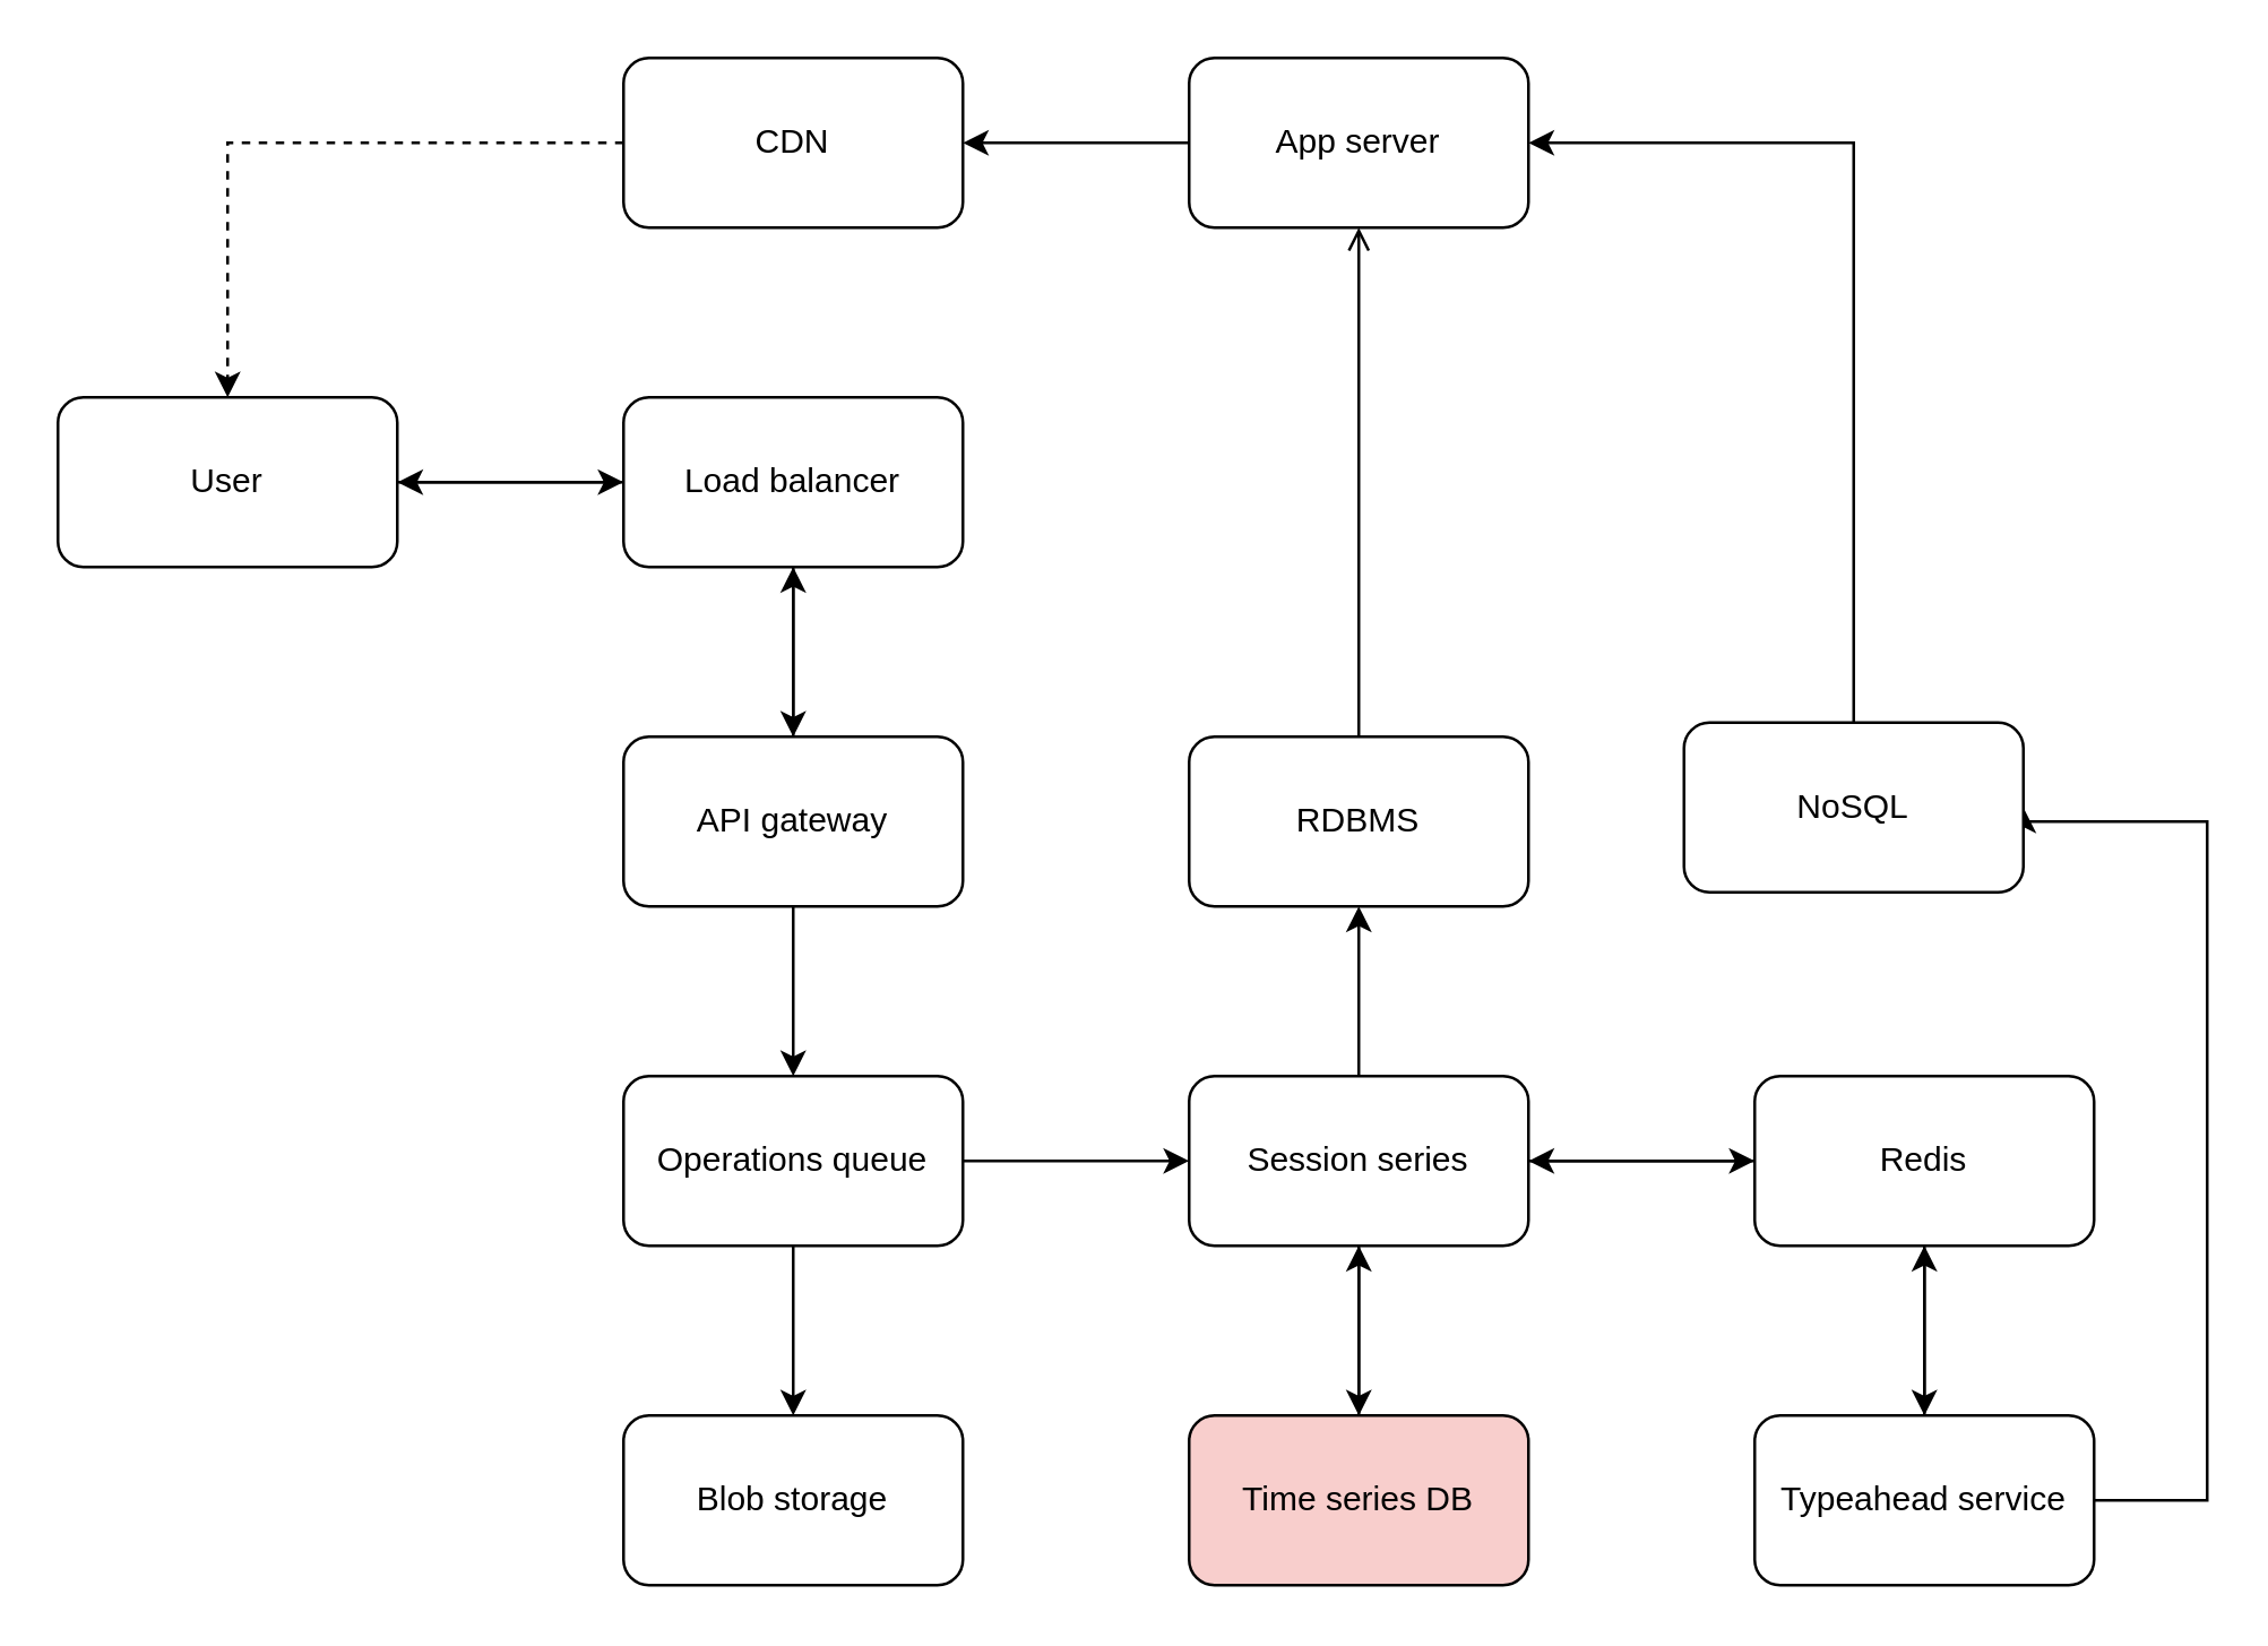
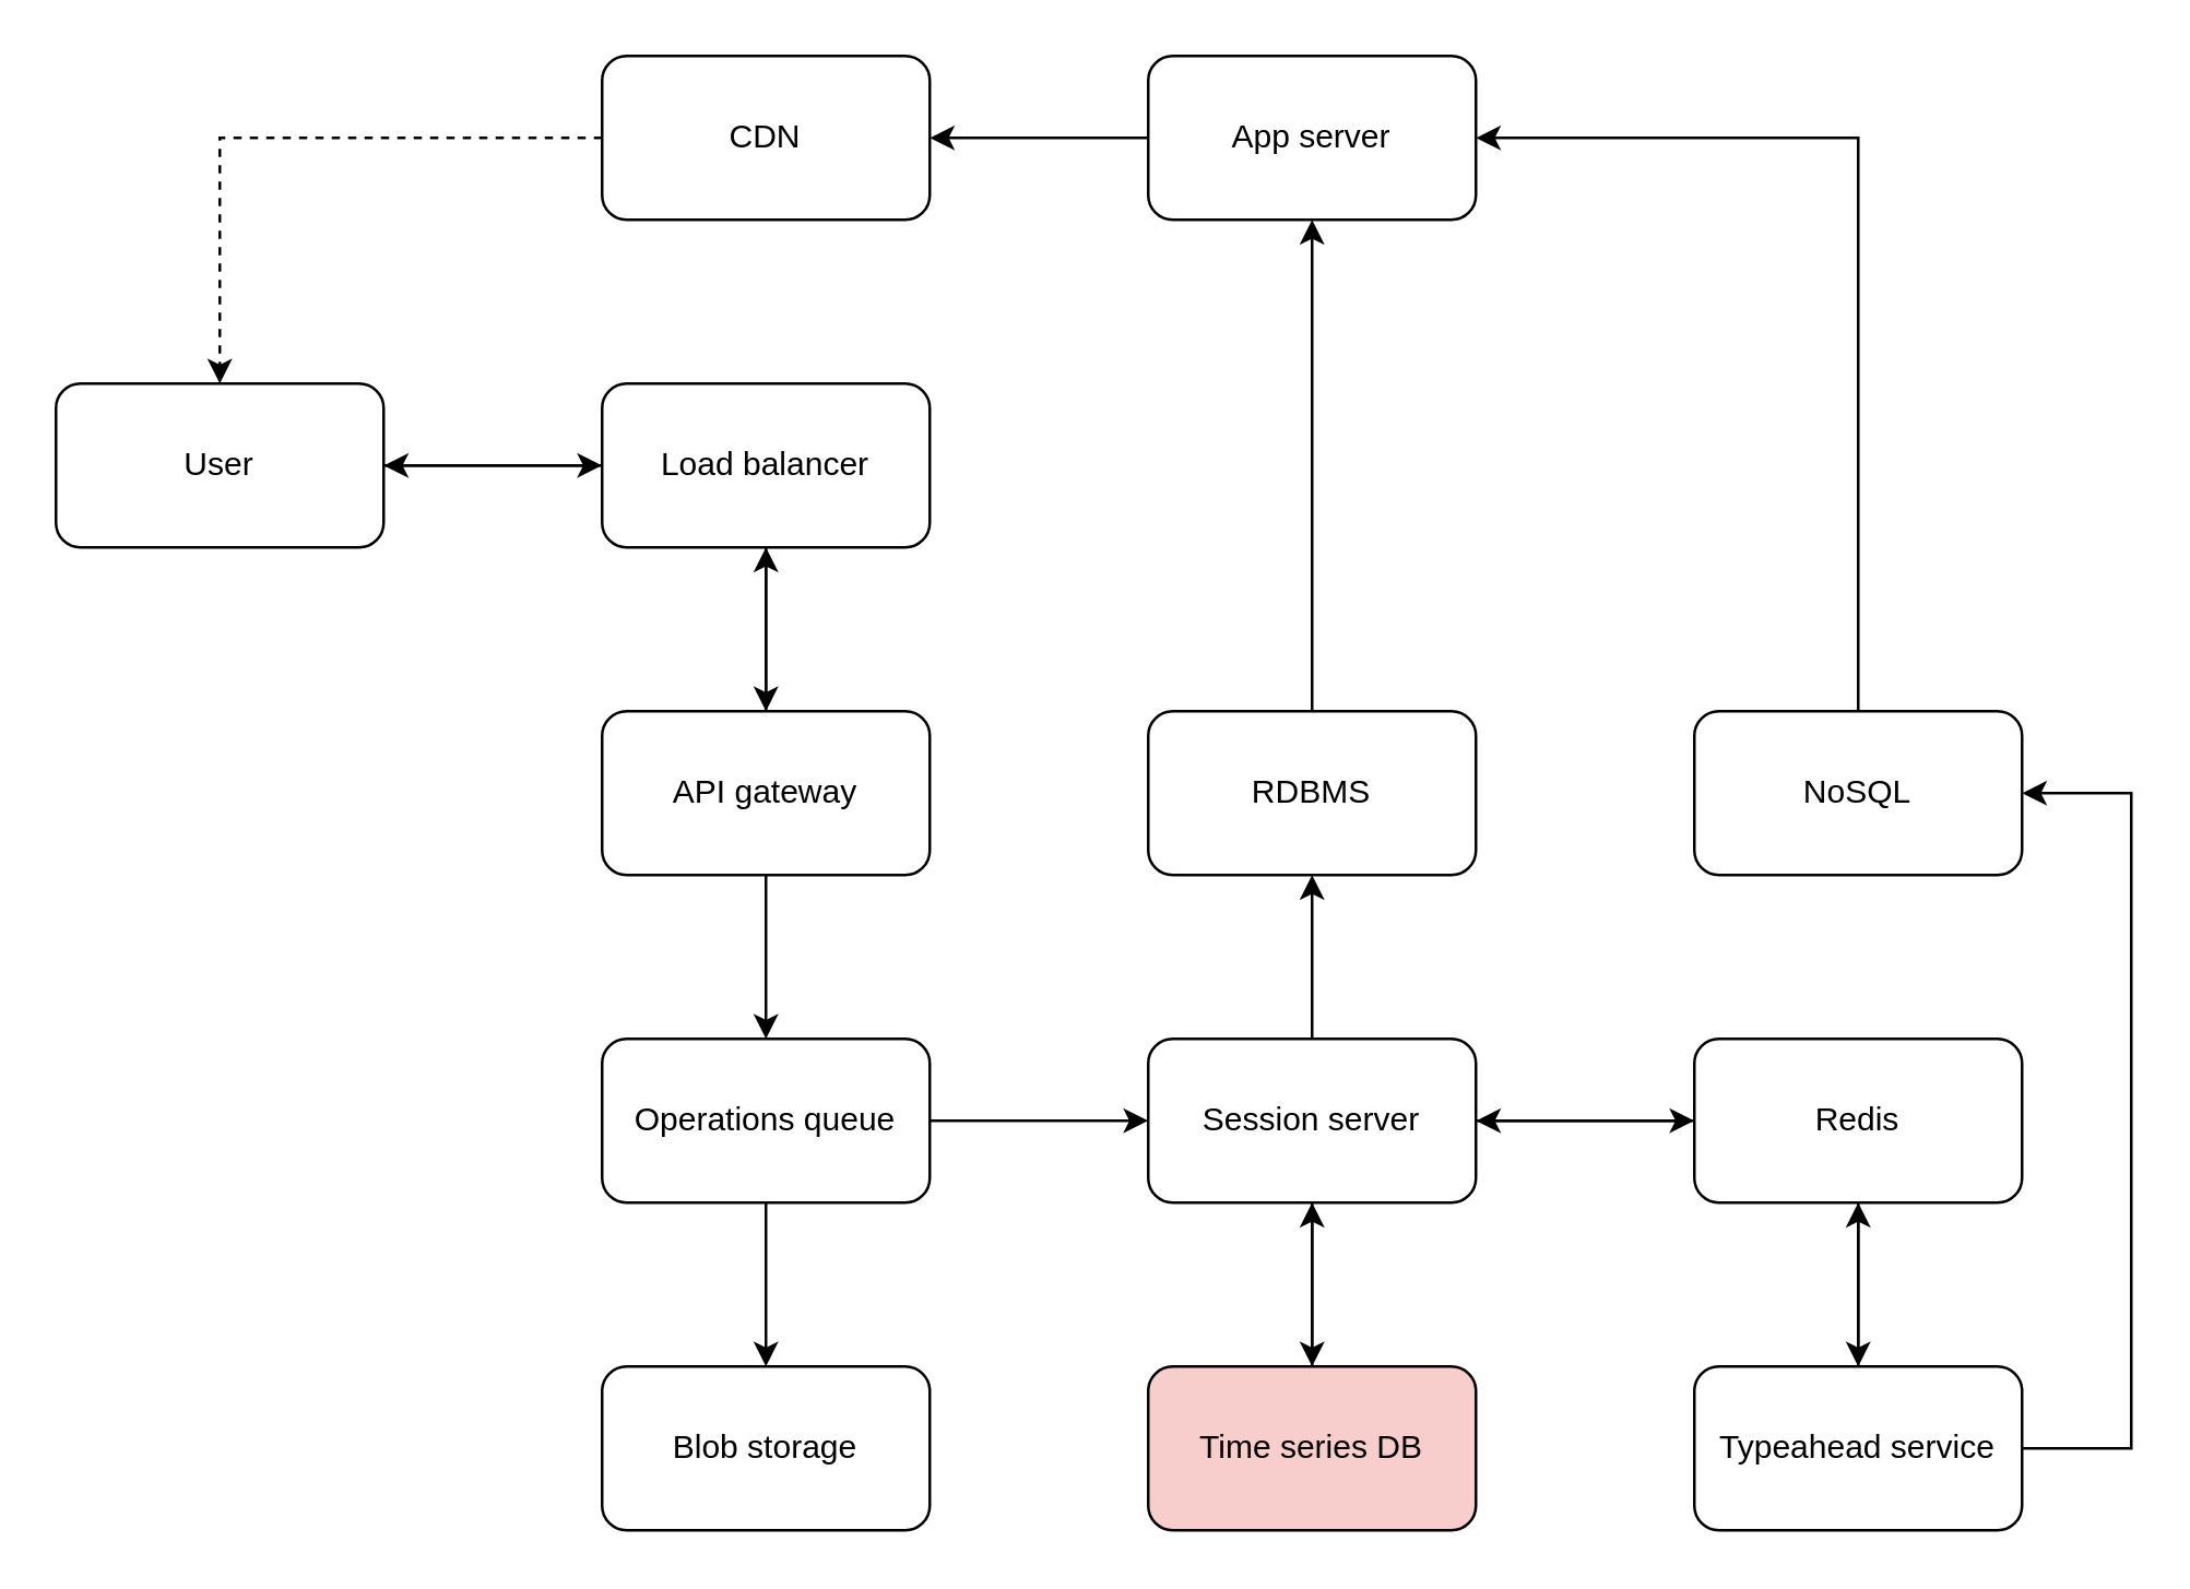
- <mxCell id="30" style="edgeStyle=orthogonalEdgeStyle;rounded=0;orthogonalLoop=1;jettySize=auto;html=1;exitX=0.5;exitY=0;exitDx=0;exitDy=0;entryX=0.5;entryY=1;entryDx=0;entryDy=0;endArrow=open;" edge="1" parent="1" source="31" target="11"><mxGeometry relative="1" as="geometry" /></mxCell>
+ <mxCell id="30" style="edgeStyle=orthogonalEdgeStyle;rounded=0;orthogonalLoop=1;jettySize=auto;html=1;exitX=0.5;exitY=0;exitDx=0;exitDy=0;entryX=0.5;entryY=1;entryDx=0;entryDy=0;" edge="1" parent="1" source="31" target="11"><mxGeometry relative="1" as="geometry" /></mxCell>
- <mxCell id="33" value="NoSQL" style="rounded=1;whiteSpace=wrap;html=1;" vertex="1" parent="1"><mxGeometry x="595" y="255" width="120" height="60" as="geometry" /></mxCell>
+ <mxCell id="33" value="NoSQL" style="rounded=1;whiteSpace=wrap;html=1;" vertex="1" parent="1"><mxGeometry x="620" y="260" width="120" height="60" as="geometry" /></mxCell>
- <mxCell id="20" value="Session series" style="rounded=1;whiteSpace=wrap;html=1;" parent="1" vertex="1"><mxGeometry x="420" y="380" width="120" height="60" as="geometry" /></mxCell>
+ <mxCell id="20" value="Session server" style="rounded=1;whiteSpace=wrap;html=1;" parent="1" vertex="1"><mxGeometry x="420" y="380" width="120" height="60" as="geometry" /></mxCell>
